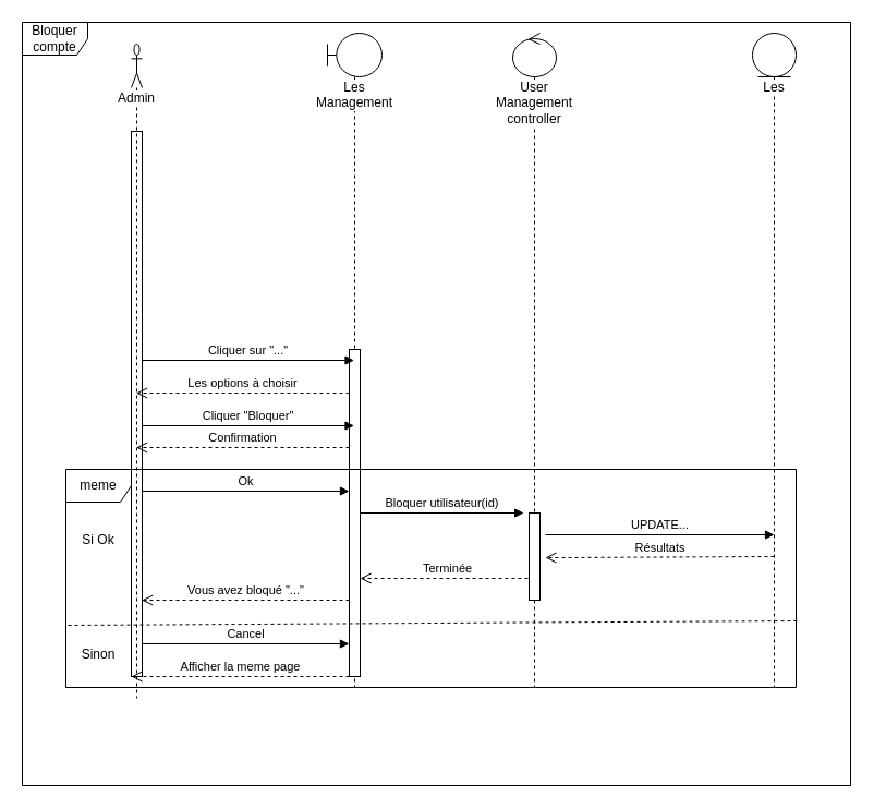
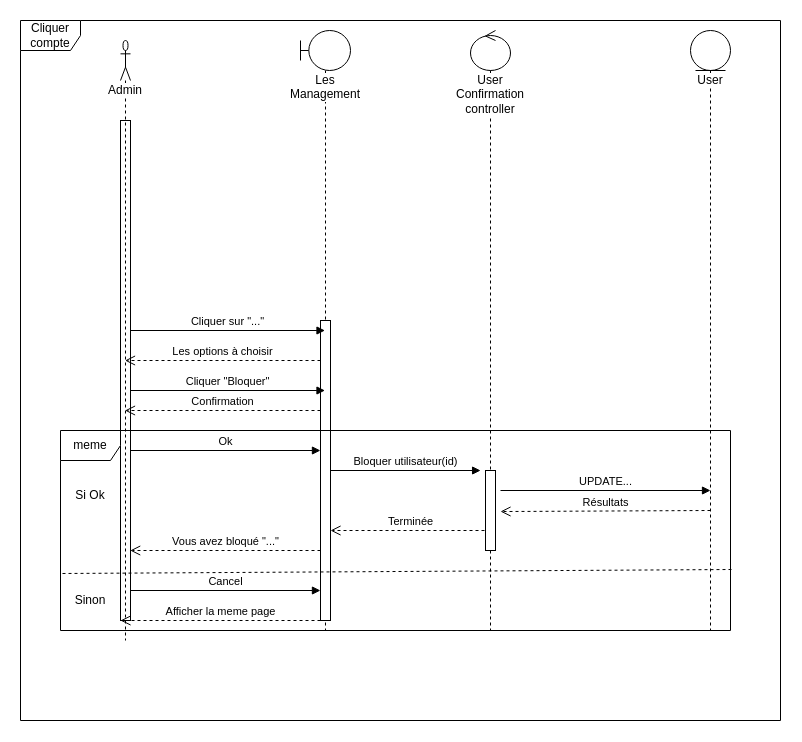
- <mxCell id="3" value="Bloquer&lt;br&gt;compte&lt;br&gt;" style="shape=umlFrame;whiteSpace=wrap;html=1;" parent="1" vertex="1"><mxGeometry x="20" y="20" width="760" height="700" as="geometry" /></mxCell>
+ <mxCell id="3" value="Cliquer&lt;br&gt;compte&lt;br&gt;" style="shape=umlFrame;whiteSpace=wrap;html=1;" parent="1" vertex="1"><mxGeometry x="20" y="20" width="760" height="700" as="geometry" /></mxCell>
- <mxCell id="6" value="Les" style="shape=umlLifeline;participant=umlEntity;perimeter=lifelinePerimeter;whiteSpace=wrap;html=1;container=1;collapsible=0;recursiveResize=0;verticalAlign=top;spacingTop=36;labelBackgroundColor=#ffffff;outlineConnect=0;" parent="1" vertex="1"><mxGeometry x="690" y="30" width="40" height="600" as="geometry" /></mxCell>
+ <mxCell id="6" value="User" style="shape=umlLifeline;participant=umlEntity;perimeter=lifelinePerimeter;whiteSpace=wrap;html=1;container=1;collapsible=0;recursiveResize=0;verticalAlign=top;spacingTop=36;labelBackgroundColor=#ffffff;outlineConnect=0;" parent="1" vertex="1"><mxGeometry x="690" y="30" width="40" height="600" as="geometry" /></mxCell>
- <mxCell id="5" value="User Management controller" style="shape=umlLifeline;participant=umlControl;perimeter=lifelinePerimeter;whiteSpace=wrap;html=1;container=1;collapsible=0;recursiveResize=0;verticalAlign=top;spacingTop=36;labelBackgroundColor=#ffffff;outlineConnect=0;" parent="1" vertex="1"><mxGeometry x="470" y="30" width="40" height="600" as="geometry" /></mxCell>
+ <mxCell id="5" value="User Confirmation controller" style="shape=umlLifeline;participant=umlControl;perimeter=lifelinePerimeter;whiteSpace=wrap;html=1;container=1;collapsible=0;recursiveResize=0;verticalAlign=top;spacingTop=36;labelBackgroundColor=#ffffff;outlineConnect=0;" parent="1" vertex="1"><mxGeometry x="470" y="30" width="40" height="600" as="geometry" /></mxCell>
